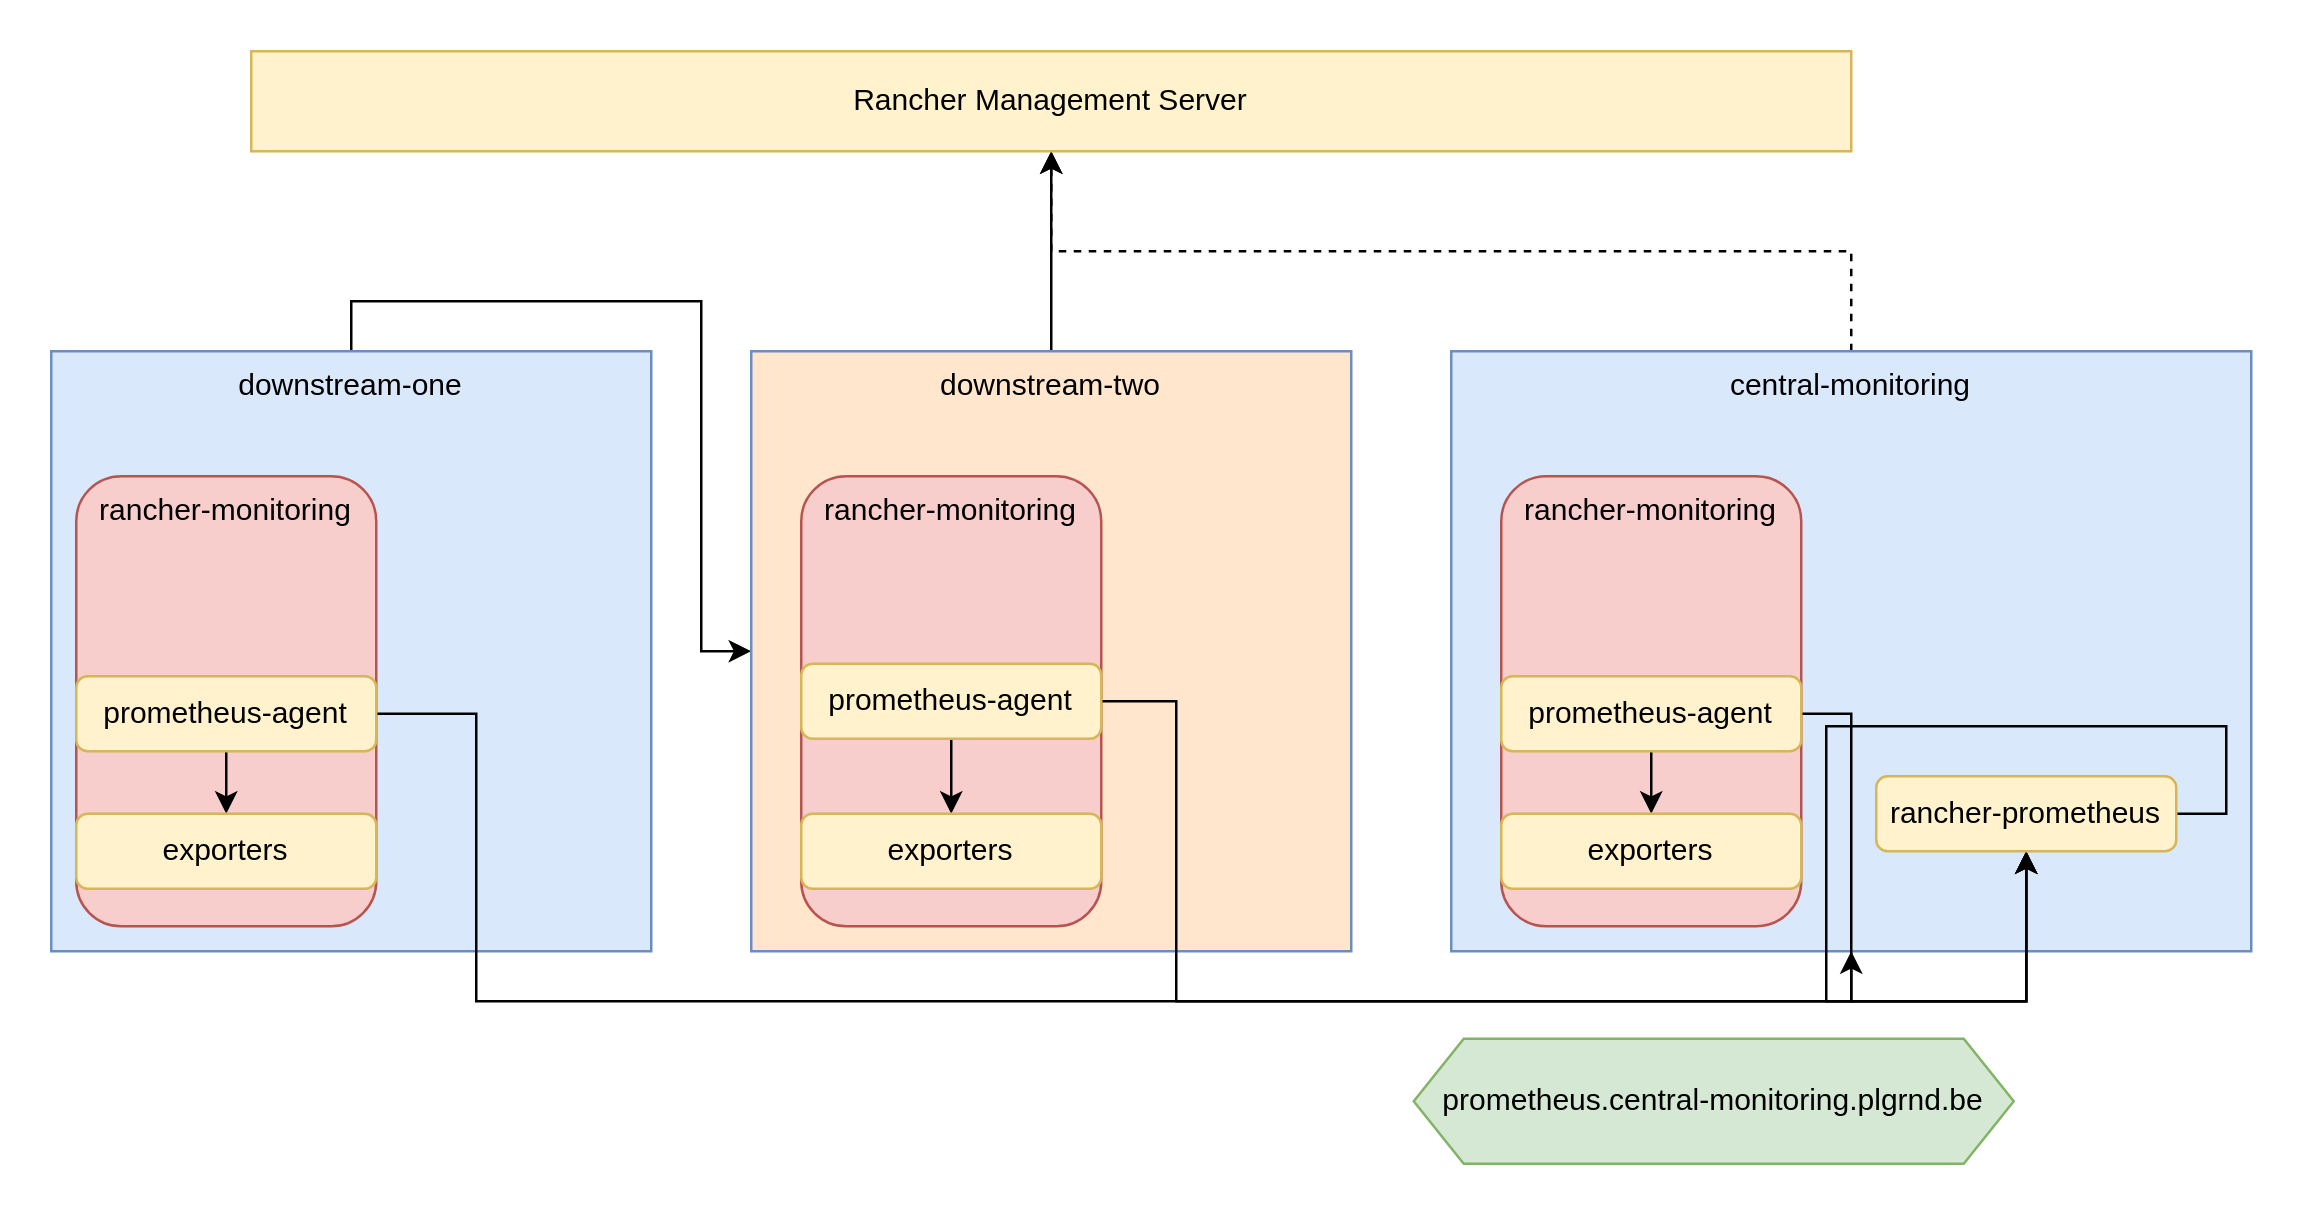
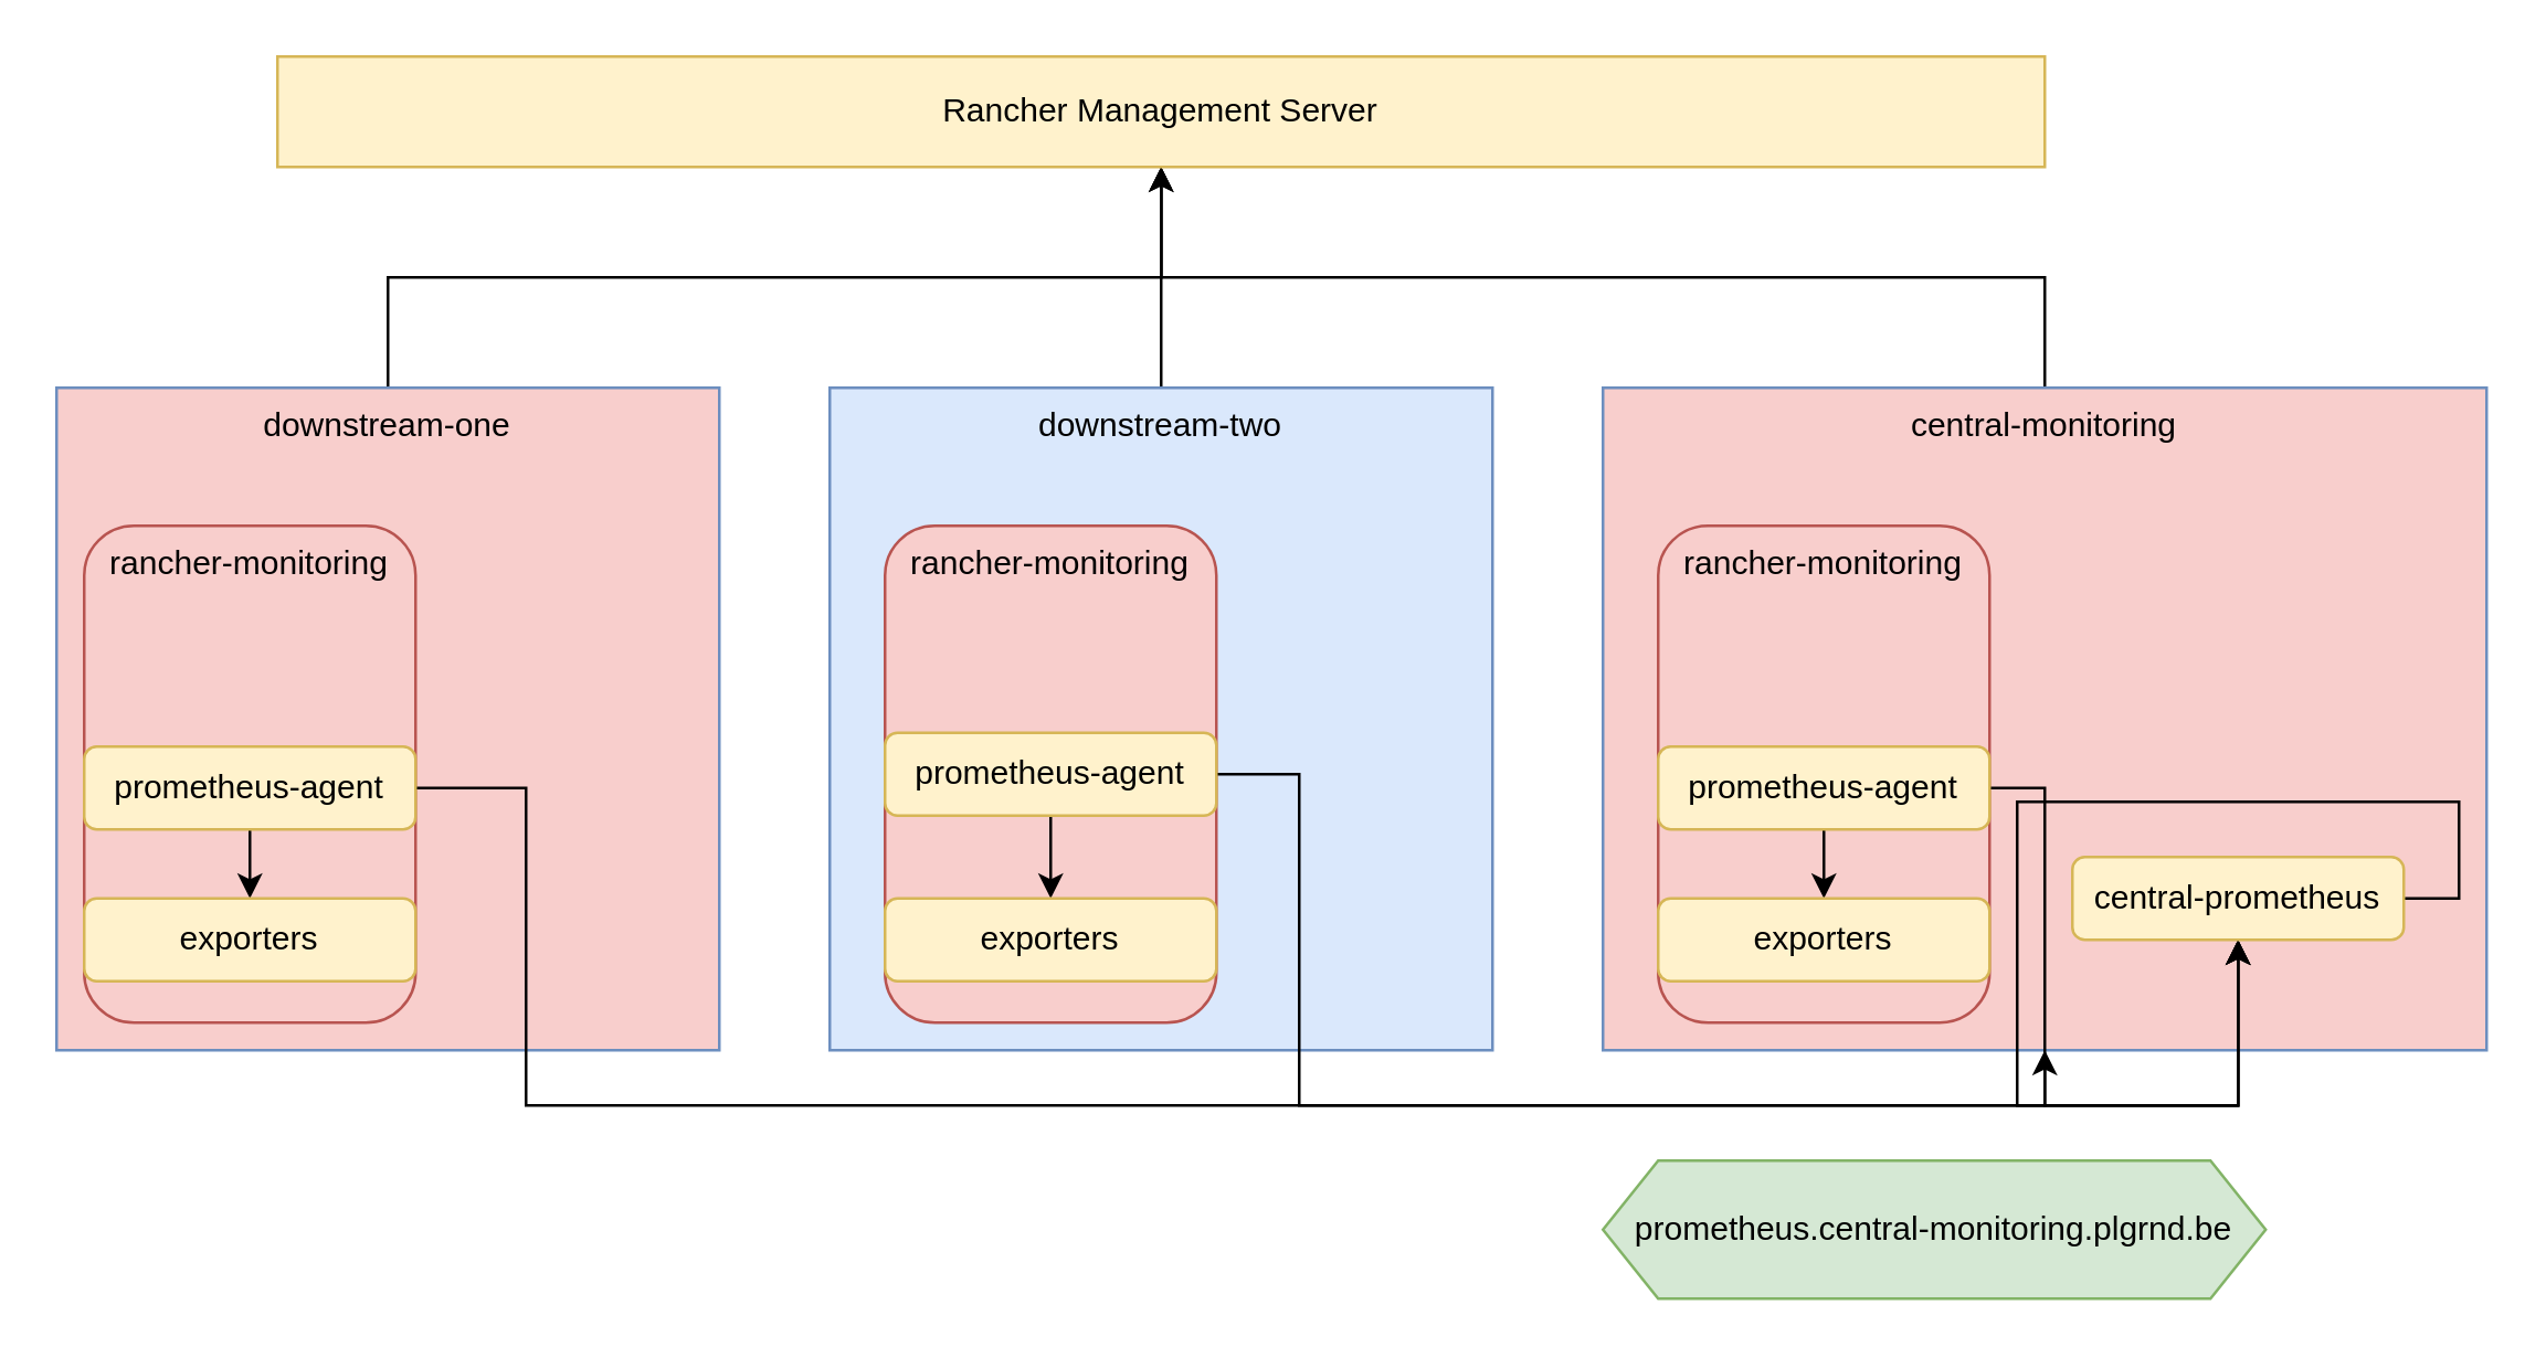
- <mxCell id="6" style="edgeStyle=orthogonalEdgeStyle;rounded=0;orthogonalLoop=1;jettySize=auto;html=1;exitX=0.5;exitY=0;exitDx=0;exitDy=0;entryX=0.5;entryY=1;entryDx=0;entryDy=0;dashed=1;" parent="1" source="7" target="26" edge="1"><mxGeometry relative="1" as="geometry"><mxPoint x="400" y="80" as="targetPoint" /></mxGeometry></mxCell>
+ <mxCell id="6" style="edgeStyle=orthogonalEdgeStyle;rounded=0;orthogonalLoop=1;jettySize=auto;html=1;exitX=0.5;exitY=0;exitDx=0;exitDy=0;entryX=0.5;entryY=1;entryDx=0;entryDy=0;" parent="1" source="7" target="26" edge="1"><mxGeometry relative="1" as="geometry"><mxPoint x="400" y="80" as="targetPoint" /></mxGeometry></mxCell>
- <mxCell id="2" style="edgeStyle=orthogonalEdgeStyle;rounded=0;orthogonalLoop=1;jettySize=auto;html=1;exitX=0.5;exitY=0;exitDx=0;exitDy=0;" parent="1" source="3" target="5" edge="1"><mxGeometry relative="1" as="geometry" /></mxCell>
+ <mxCell id="2" style="edgeStyle=orthogonalEdgeStyle;rounded=0;orthogonalLoop=1;jettySize=auto;html=1;exitX=0.5;exitY=0;exitDx=0;exitDy=0;entryX=0.5;entryY=1;entryDx=0;entryDy=0;" parent="1" source="3" target="26" edge="1"><mxGeometry relative="1" as="geometry" /></mxCell>
- <mxCell id="4" style="edgeStyle=orthogonalEdgeStyle;rounded=0;orthogonalLoop=1;jettySize=auto;html=1;exitX=0.5;exitY=0;exitDx=0;exitDy=0;entryX=0.5;entryY=1;entryDx=0;entryDy=0;" parent="1" source="5" target="26" edge="1"><mxGeometry relative="1" as="geometry"><mxPoint x="400" y="80" as="targetPoint" /></mxGeometry></mxCell>
+ <mxCell id="4" style="edgeStyle=orthogonalEdgeStyle;rounded=0;orthogonalLoop=1;jettySize=auto;html=1;exitX=0.5;exitY=0;exitDx=0;exitDy=0;entryX=0.5;entryY=1;entryDx=0;entryDy=0;endArrow=open;" parent="1" source="5" target="26" edge="1"><mxGeometry relative="1" as="geometry"><mxPoint x="400" y="80" as="targetPoint" /></mxGeometry></mxCell>
- <mxCell id="3" value="downstream-one" style="whiteSpace=wrap;html=1;aspect=fixed;verticalAlign=top;fillColor=#dae8fc;strokeColor=#6c8ebf;" parent="1" vertex="1"><mxGeometry x="20" y="140" width="240" height="240" as="geometry" /></mxCell>
+ <mxCell id="3" value="downstream-one" style="whiteSpace=wrap;html=1;aspect=fixed;verticalAlign=top;fillColor=#f8cecc;strokeColor=#6c8ebf;" parent="1" vertex="1"><mxGeometry x="20" y="140" width="240" height="240" as="geometry" /></mxCell>
- <mxCell id="5" value="downstream-two" style="whiteSpace=wrap;html=1;aspect=fixed;verticalAlign=top;fillColor=#ffe6cc;strokeColor=#6c8ebf;" parent="1" vertex="1"><mxGeometry x="300" y="140" width="240" height="240" as="geometry" /></mxCell>
+ <mxCell id="5" value="downstream-two" style="whiteSpace=wrap;html=1;aspect=fixed;verticalAlign=top;fillColor=#dae8fc;strokeColor=#6c8ebf;" parent="1" vertex="1"><mxGeometry x="300" y="140" width="240" height="240" as="geometry" /></mxCell>
- <mxCell id="7" value="central-monitoring" style="whiteSpace=wrap;html=1;verticalAlign=top;fillColor=#dae8fc;strokeColor=#6c8ebf;" parent="1" vertex="1"><mxGeometry x="580" y="140" width="320" height="240" as="geometry" /></mxCell>
+ <mxCell id="7" value="central-monitoring" style="whiteSpace=wrap;html=1;verticalAlign=top;fillColor=#f8cecc;strokeColor=#6c8ebf;" parent="1" vertex="1"><mxGeometry x="580" y="140" width="320" height="240" as="geometry" /></mxCell>
- <mxCell id="22" value="rancher-prometheus" style="rounded=1;whiteSpace=wrap;html=1;fillColor=#fff2cc;strokeColor=#d6b656;" parent="1" vertex="1"><mxGeometry x="750" y="310" width="120" height="30" as="geometry" /></mxCell>
+ <mxCell id="22" value="central-prometheus" style="rounded=1;whiteSpace=wrap;html=1;fillColor=#fff2cc;strokeColor=#d6b656;" parent="1" vertex="1"><mxGeometry x="750" y="310" width="120" height="30" as="geometry" /></mxCell>
- <mxCell id="20" value="prometheus.central-monitoring.plgrnd.be" style="shape=hexagon;perimeter=hexagonPerimeter2;whiteSpace=wrap;html=1;fixedSize=1;fillColor=#d5e8d4;strokeColor=#82b366;" parent="1" vertex="1"><mxGeometry x="565" y="415" width="240" height="50" as="geometry" /></mxCell>
+ <mxCell id="20" value="prometheus.central-monitoring.plgrnd.be" style="shape=hexagon;perimeter=hexagonPerimeter2;whiteSpace=wrap;html=1;fixedSize=1;fillColor=#d5e8d4;strokeColor=#82b366;" parent="1" vertex="1"><mxGeometry x="580" y="420" width="240" height="50" as="geometry" /></mxCell>
